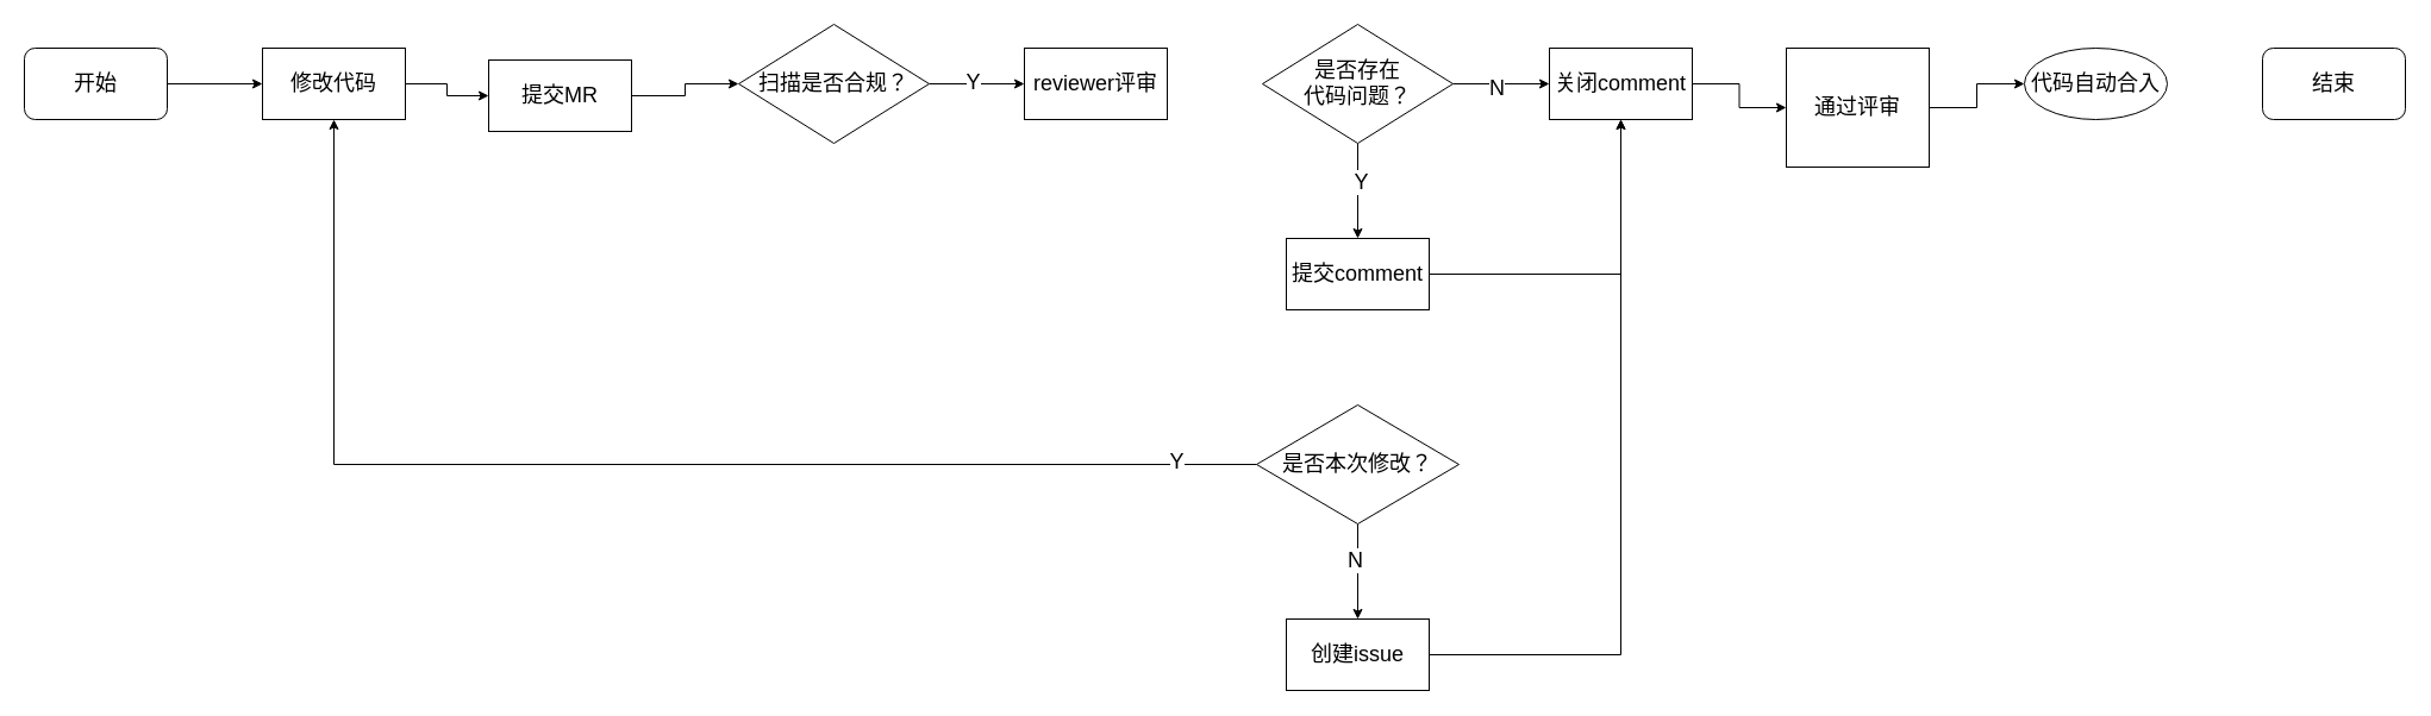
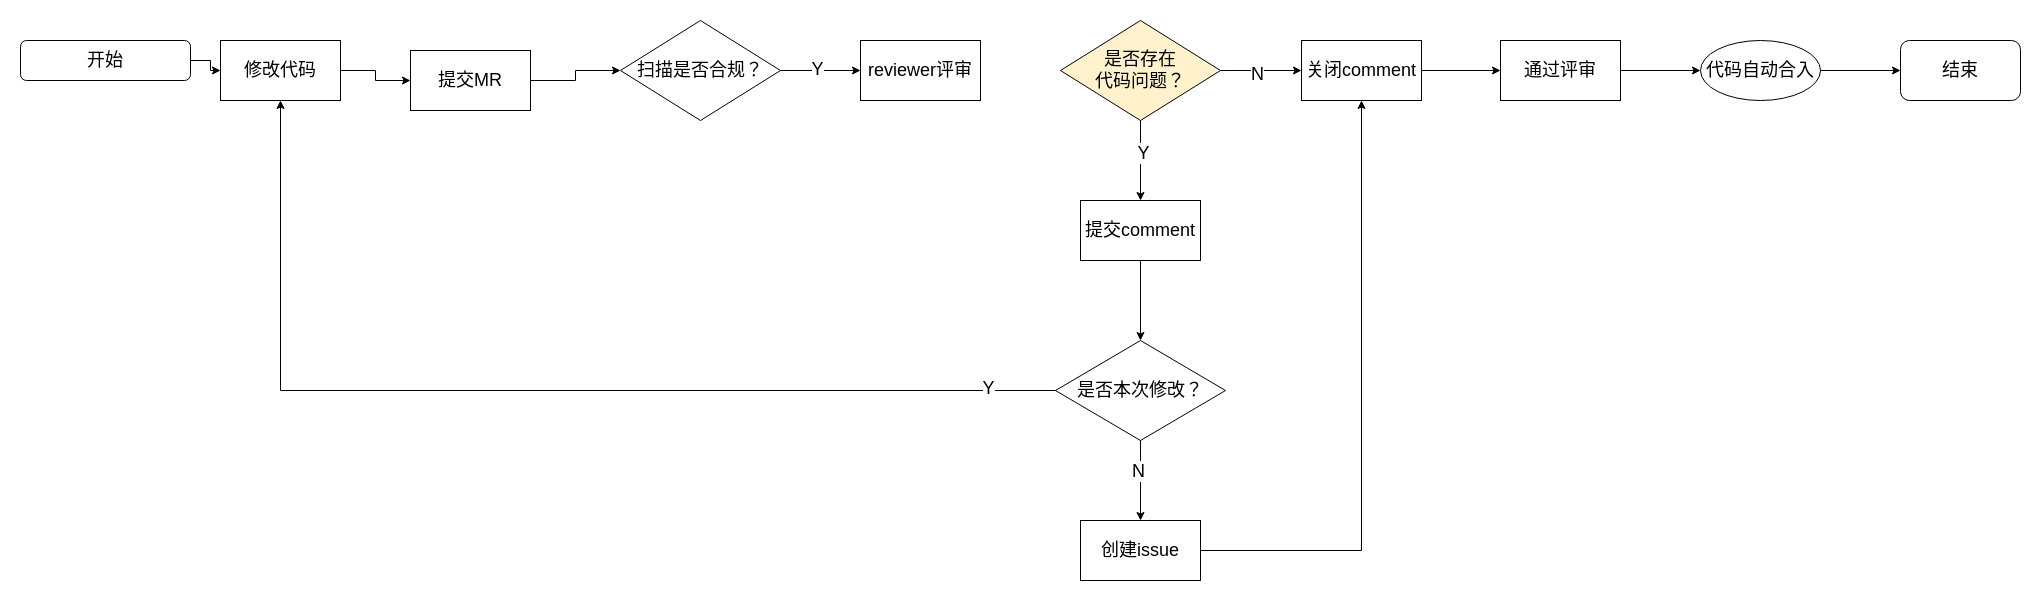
- <mxCell id="22" value="开始" style="rounded=1;whiteSpace=wrap;html=1;fontSize=18;" vertex="1" parent="1"><mxGeometry x="20" y="40" width="120" height="60" as="geometry" /></mxCell>
+ <mxCell id="22" value="开始" style="rounded=1;whiteSpace=wrap;html=1;fontSize=18;" vertex="1" parent="1"><mxGeometry x="20" y="40" width="170" height="40" as="geometry" /></mxCell>
- <mxCell id="14" value="是否存在&lt;br&gt;代码问题？" style="rhombus;whiteSpace=wrap;html=1;fontSize=18;" vertex="1" parent="1"><mxGeometry x="1060" y="20" width="160" height="100" as="geometry" /></mxCell>
+ <mxCell id="14" value="是否存在&lt;br&gt;代码问题？" style="rhombus;whiteSpace=wrap;html=1;fontSize=18;fillColor=#fff2cc;" vertex="1" parent="1"><mxGeometry x="1060" y="20" width="160" height="100" as="geometry" /></mxCell>
+ <mxCell id="19" style="edgeStyle=orthogonalEdgeStyle;rounded=0;orthogonalLoop=1;jettySize=auto;html=1;fontSize=18;" edge="1" parent="1" source="20" target="23"><mxGeometry relative="1" as="geometry" /></mxCell>
- <mxCell id="16" value="通过评审" style="whiteSpace=wrap;html=1;fontSize=18;" vertex="1" parent="1"><mxGeometry x="1500" y="40" width="120" height="100" as="geometry" /></mxCell>
+ <mxCell id="16" value="通过评审" style="whiteSpace=wrap;html=1;fontSize=18;" vertex="1" parent="1"><mxGeometry x="1500" y="40" width="120" height="60" as="geometry" /></mxCell>
- <mxCell id="17" style="edgeStyle=orthogonalEdgeStyle;rounded=0;orthogonalLoop=1;jettySize=auto;html=1;fontSize=18;" edge="1" parent="1" source="18" target="32"><mxGeometry relative="1" as="geometry" /></mxCell>
+ <mxCell id="17" style="edgeStyle=orthogonalEdgeStyle;rounded=0;orthogonalLoop=1;jettySize=auto;html=1;fontSize=18;" edge="1" parent="1" source="18" target="28"><mxGeometry relative="1" as="geometry" /></mxCell>
